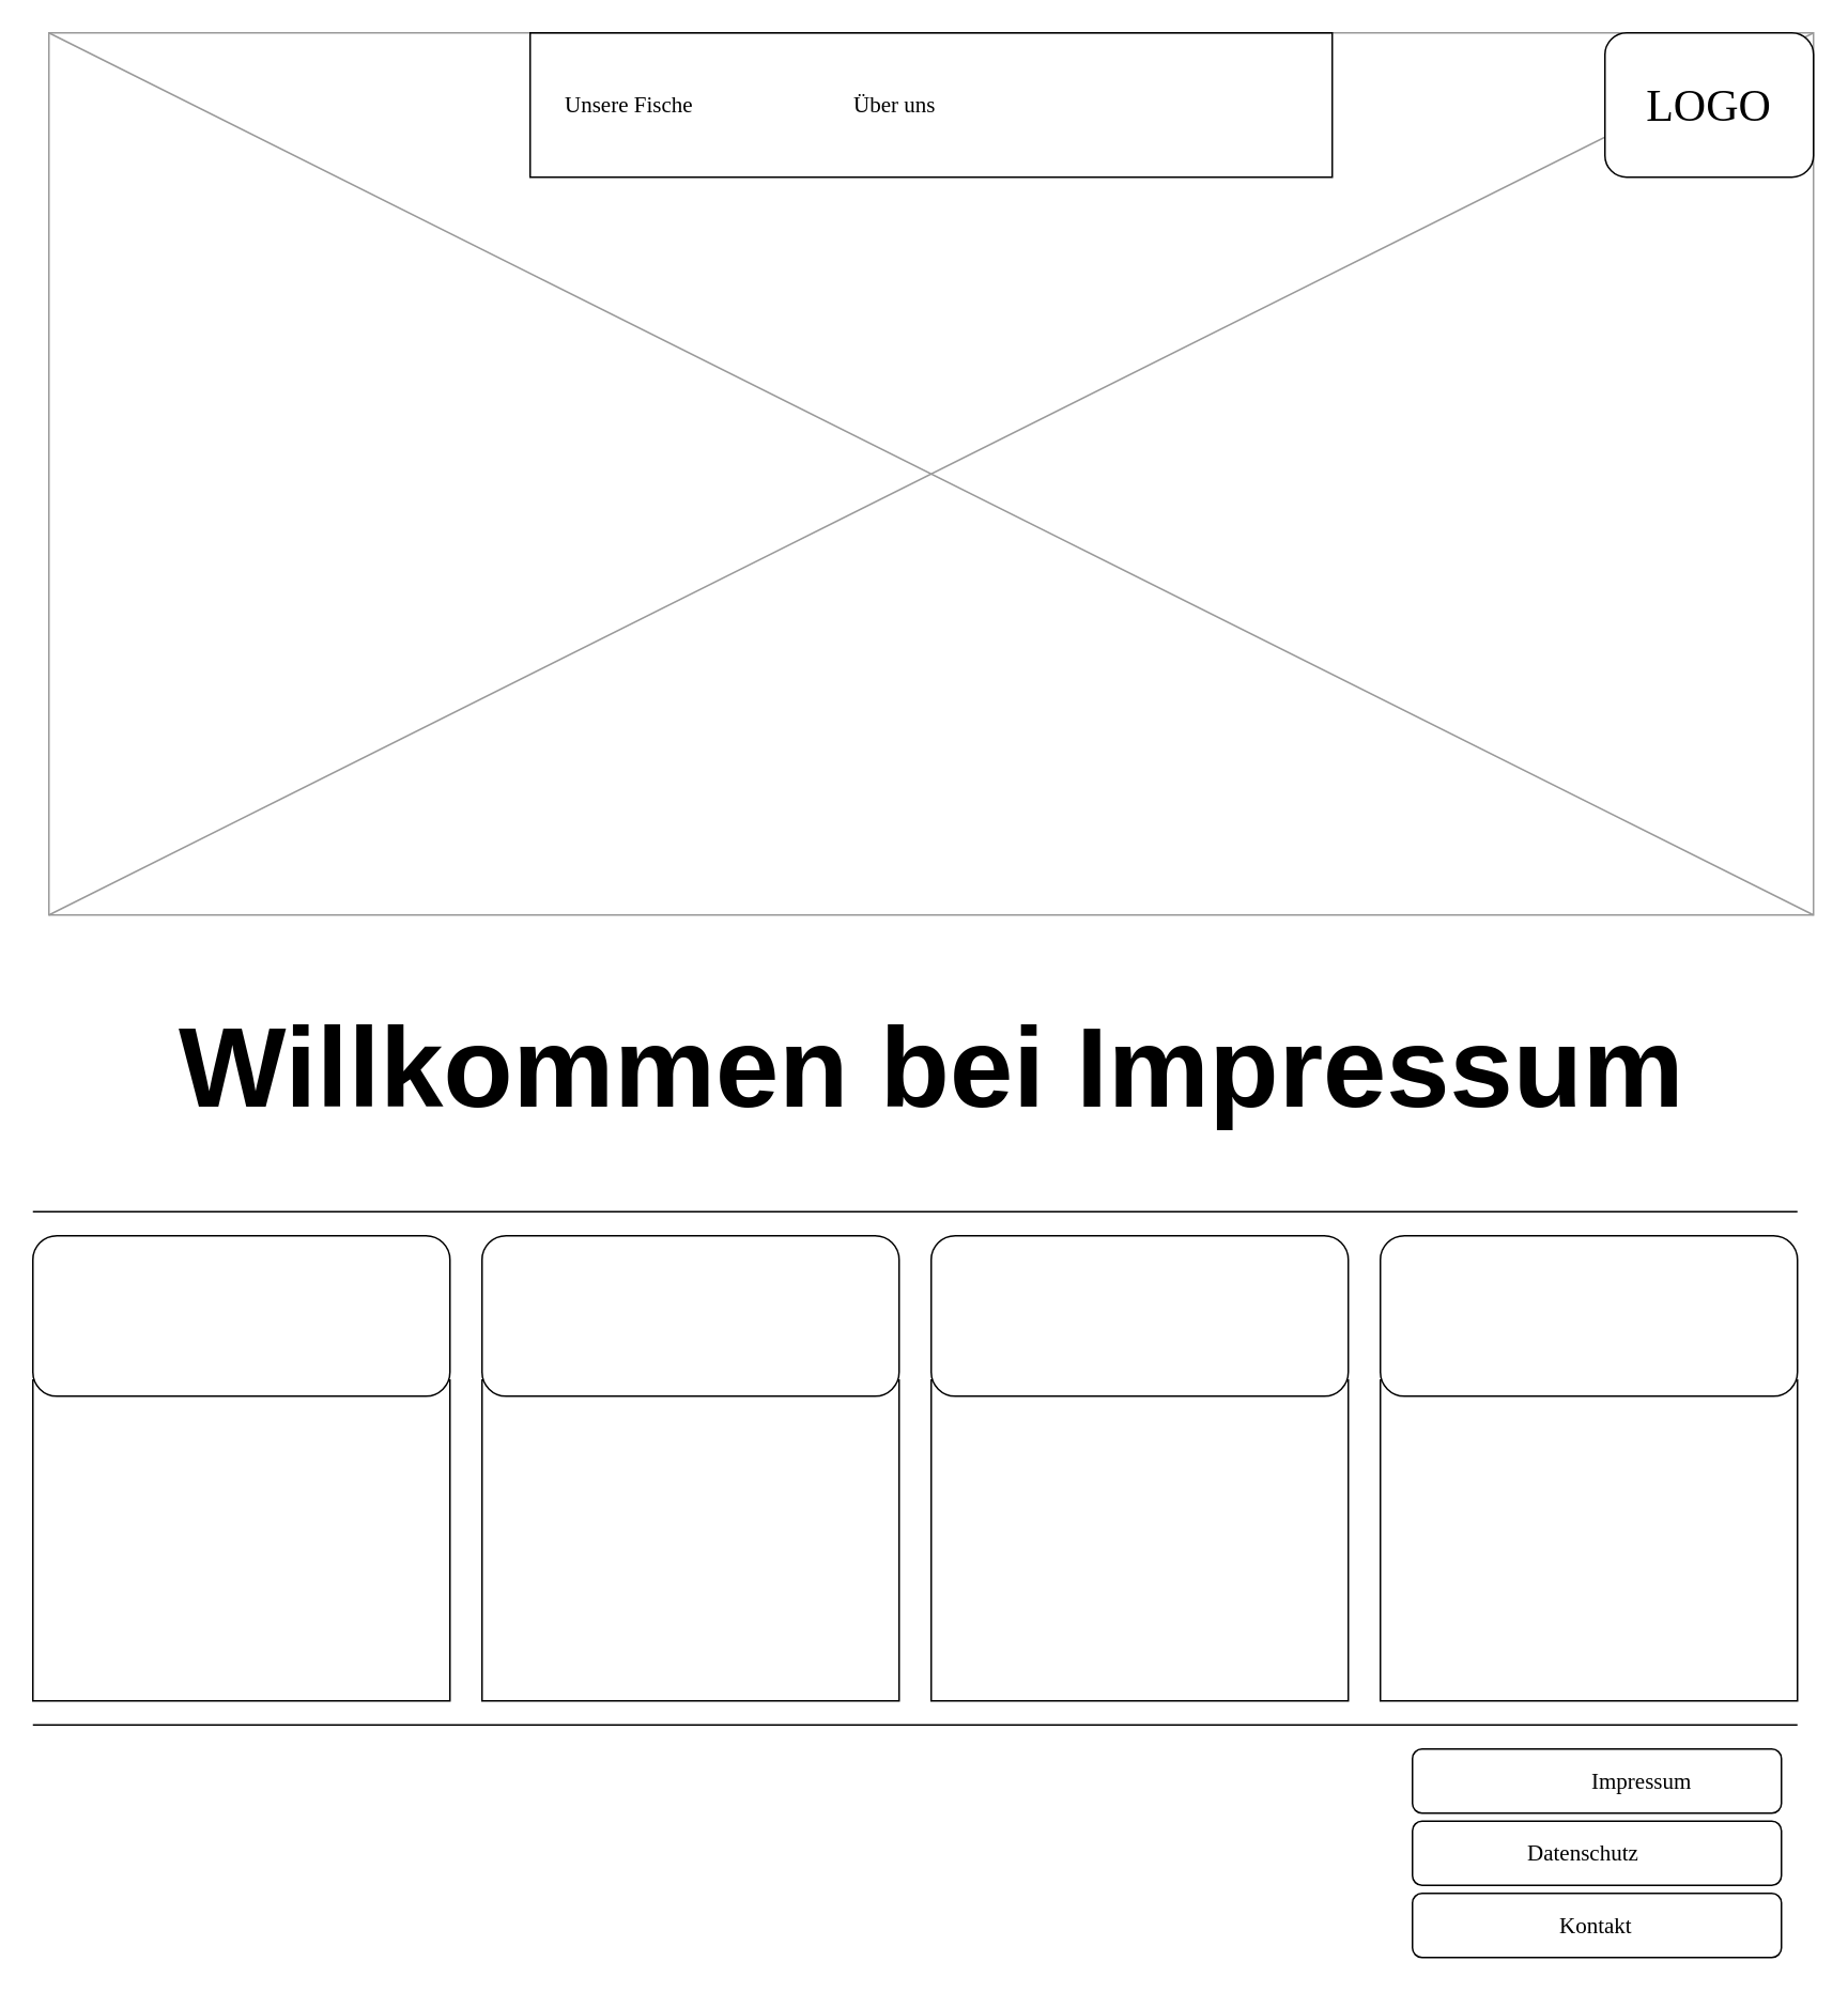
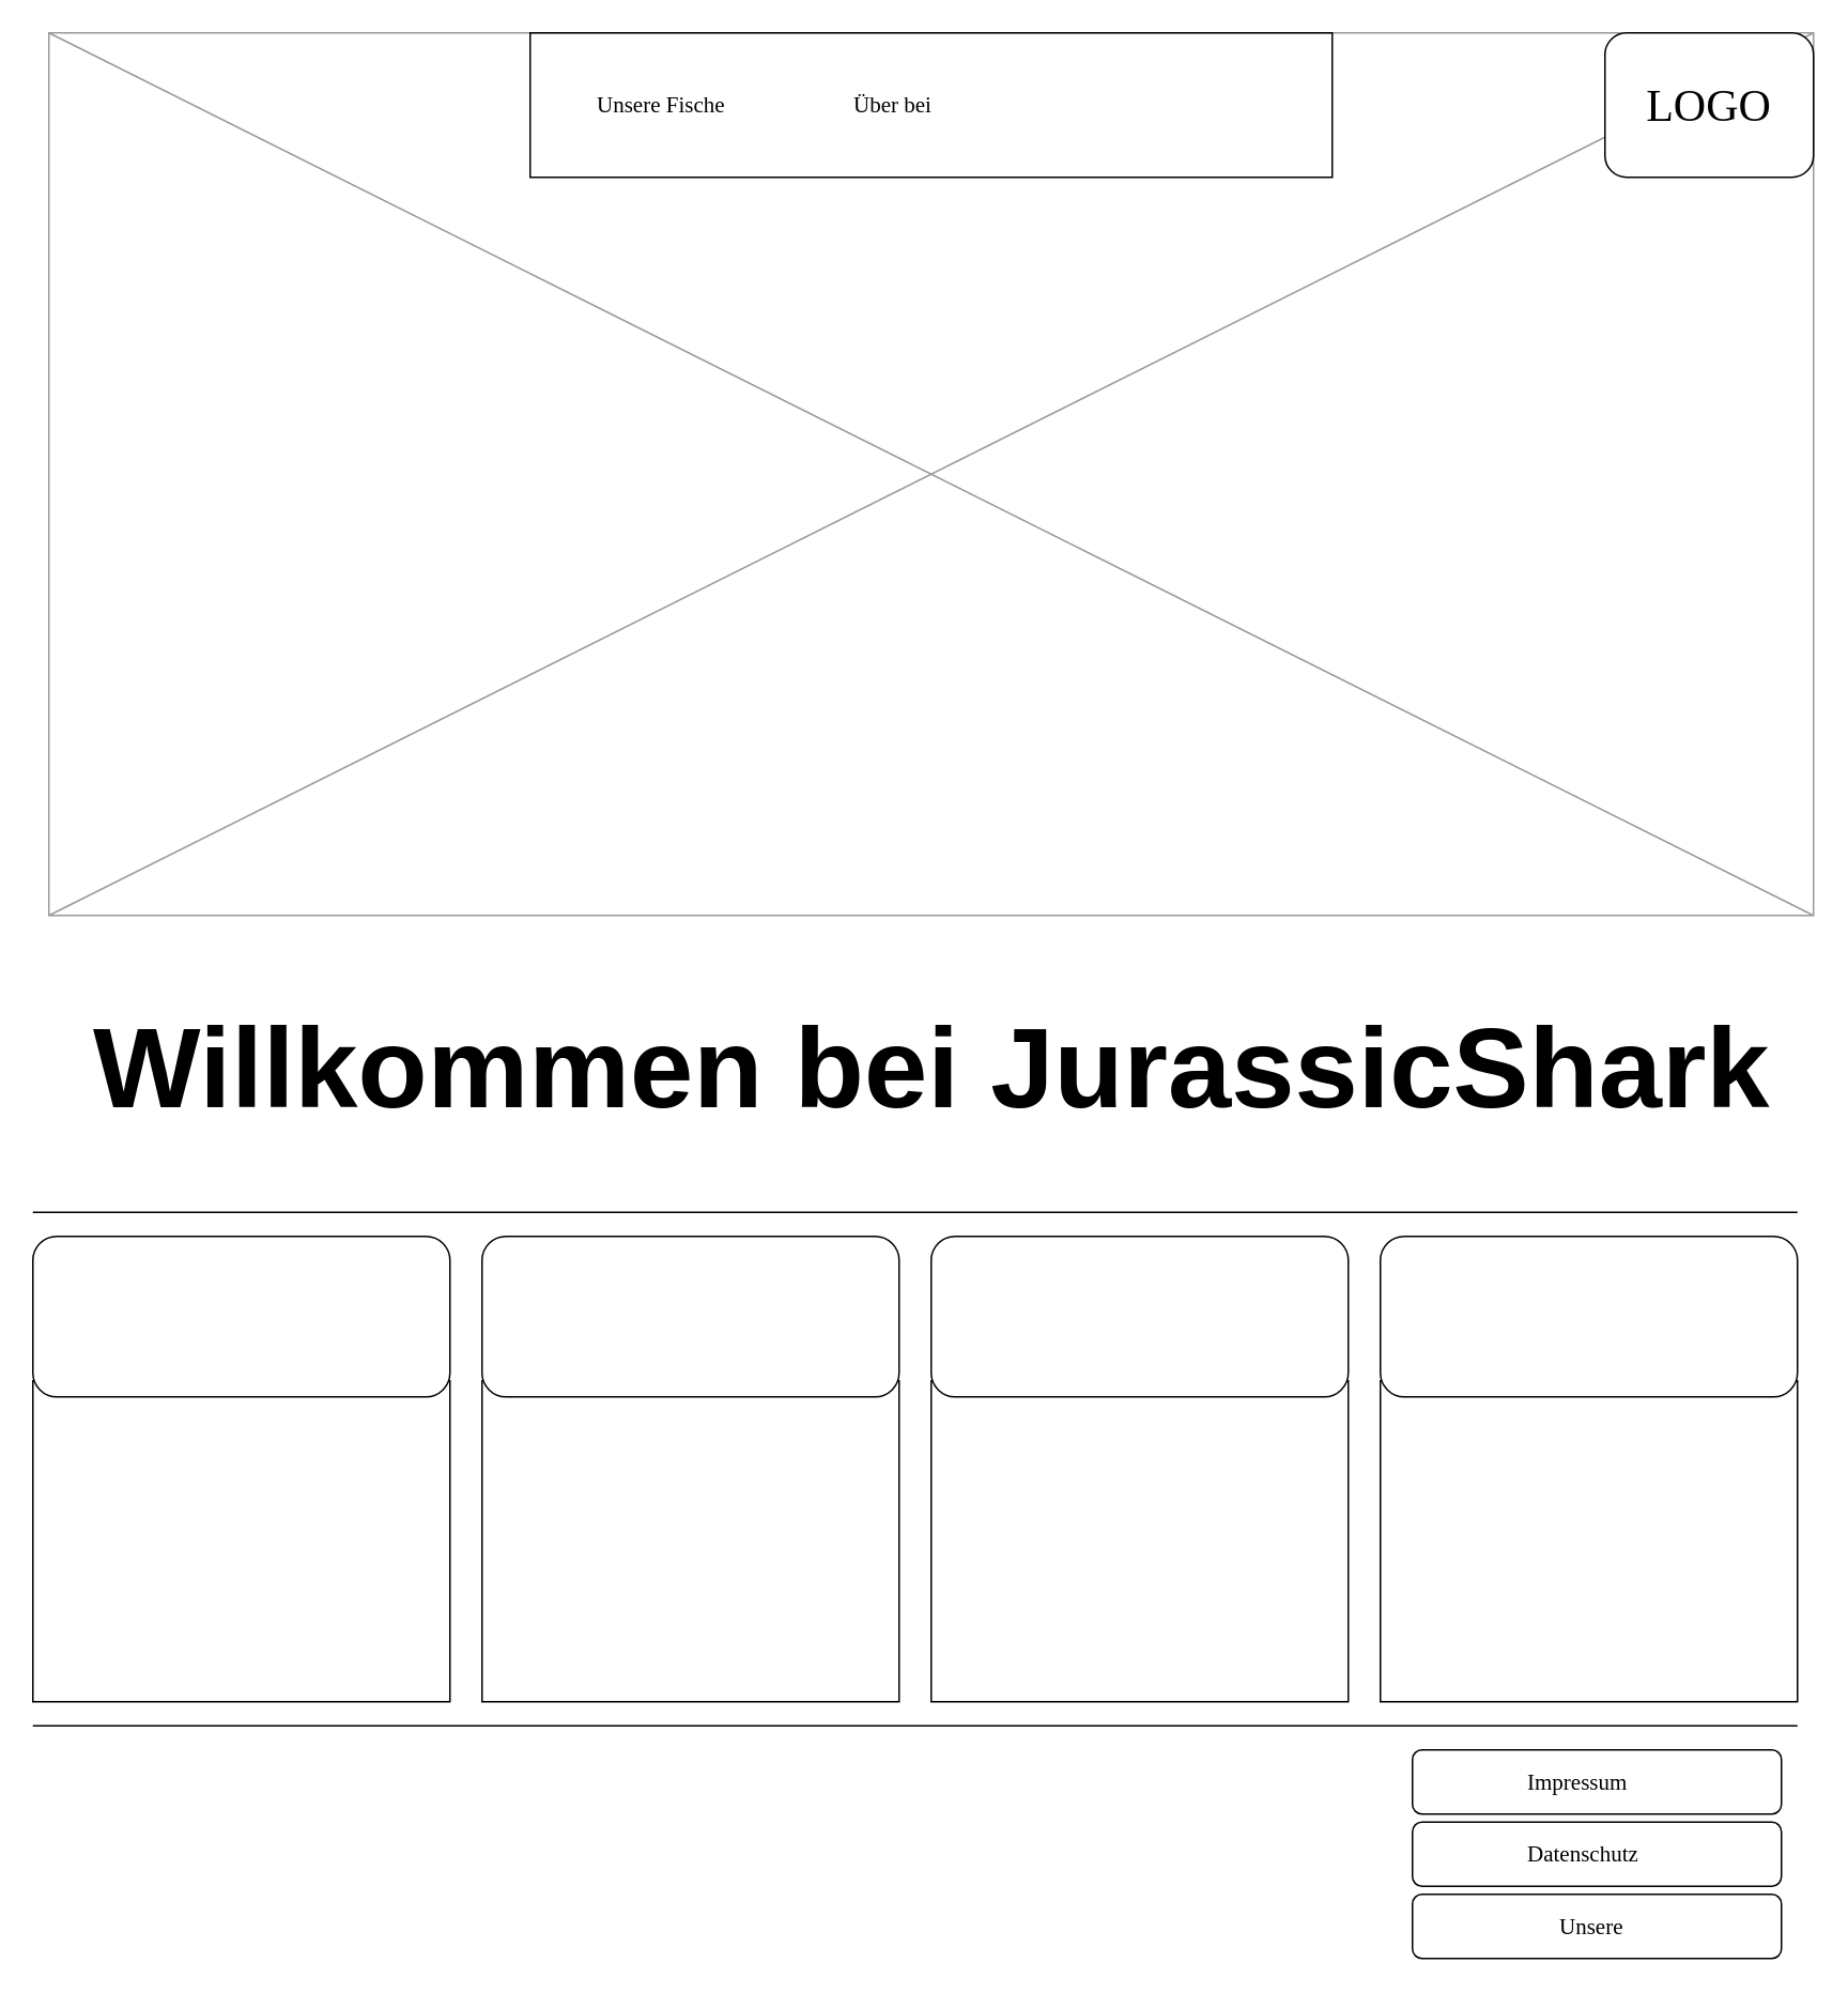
- <mxCell id="12" value="Unsere Fische" style="text;html=1;points=[];align=left;verticalAlign=top;spacingTop=-4;fontSize=14;fontFamily=Verdana;rounded=0;" parent="1" vertex="1"><mxGeometry x="350" y="55" width="60" height="20" as="geometry" /></mxCell>
+ <mxCell id="12" value="Unsere Fische" style="text;html=1;points=[];align=left;verticalAlign=top;spacingTop=-4;fontSize=14;fontFamily=Verdana;rounded=0;" parent="1" vertex="1"><mxGeometry x="370" y="55" width="60" height="20" as="geometry" /></mxCell>
- <mxCell id="13" value="Über uns" style="text;html=1;points=[];align=left;verticalAlign=top;spacingTop=-4;fontSize=14;fontFamily=Verdana;rounded=0;" parent="1" vertex="1"><mxGeometry x="530" y="55" width="60" height="20" as="geometry" /></mxCell>
+ <mxCell id="13" value="Über bei" style="text;html=1;points=[];align=left;verticalAlign=top;spacingTop=-4;fontSize=14;fontFamily=Verdana;rounded=0;" parent="1" vertex="1"><mxGeometry x="530" y="55" width="60" height="20" as="geometry" /></mxCell>
- <mxCell id="24" value="&lt;font size=&quot;1&quot; style=&quot;&quot;&gt;&lt;b style=&quot;font-size: 71px;&quot;&gt;Willkommen bei Impressum&lt;/b&gt;&lt;/font&gt;" style="text;html=1;align=center;verticalAlign=middle;resizable=0;points=[];autosize=1;strokeColor=none;fillColor=none;" vertex="1" parent="1"><mxGeometry x="45" y="615" width="1070" height="100" as="geometry" /></mxCell>
+ <mxCell id="24" value="&lt;font size=&quot;1&quot; style=&quot;&quot;&gt;&lt;b style=&quot;font-size: 71px;&quot;&gt;Willkommen bei JurassicShark&lt;/b&gt;&lt;/font&gt;" style="text;html=1;align=center;verticalAlign=middle;resizable=0;points=[];autosize=1;strokeColor=none;fillColor=none;" vertex="1" parent="1"><mxGeometry x="45" y="615" width="1070" height="100" as="geometry" /></mxCell>
- <mxCell id="6" value="Impressum&lt;br&gt;&lt;br&gt;" style="text;html=1;points=[];align=left;verticalAlign=top;spacingTop=-4;fontSize=14;fontFamily=Verdana;rounded=0;" parent="1" vertex="1"><mxGeometry x="990" y="1100" width="90" height="20" as="geometry" /></mxCell>
+ <mxCell id="6" value="Impressum&lt;br&gt;&lt;br&gt;" style="text;html=1;points=[];align=left;verticalAlign=top;spacingTop=-4;fontSize=14;fontFamily=Verdana;rounded=0;" parent="1" vertex="1"><mxGeometry x="950" y="1100" width="90" height="20" as="geometry" /></mxCell>
- <mxCell id="9" value="Kontakt" style="text;html=1;points=[];align=left;verticalAlign=top;spacingTop=-4;fontSize=14;fontFamily=Verdana;rounded=0;" parent="1" vertex="1"><mxGeometry x="970" y="1190" width="70" height="20" as="geometry" /></mxCell>
+ <mxCell id="9" value="Unsere" style="text;html=1;points=[];align=left;verticalAlign=top;spacingTop=-4;fontSize=14;fontFamily=Verdana;rounded=0;" parent="1" vertex="1"><mxGeometry x="970" y="1190" width="70" height="20" as="geometry" /></mxCell>
